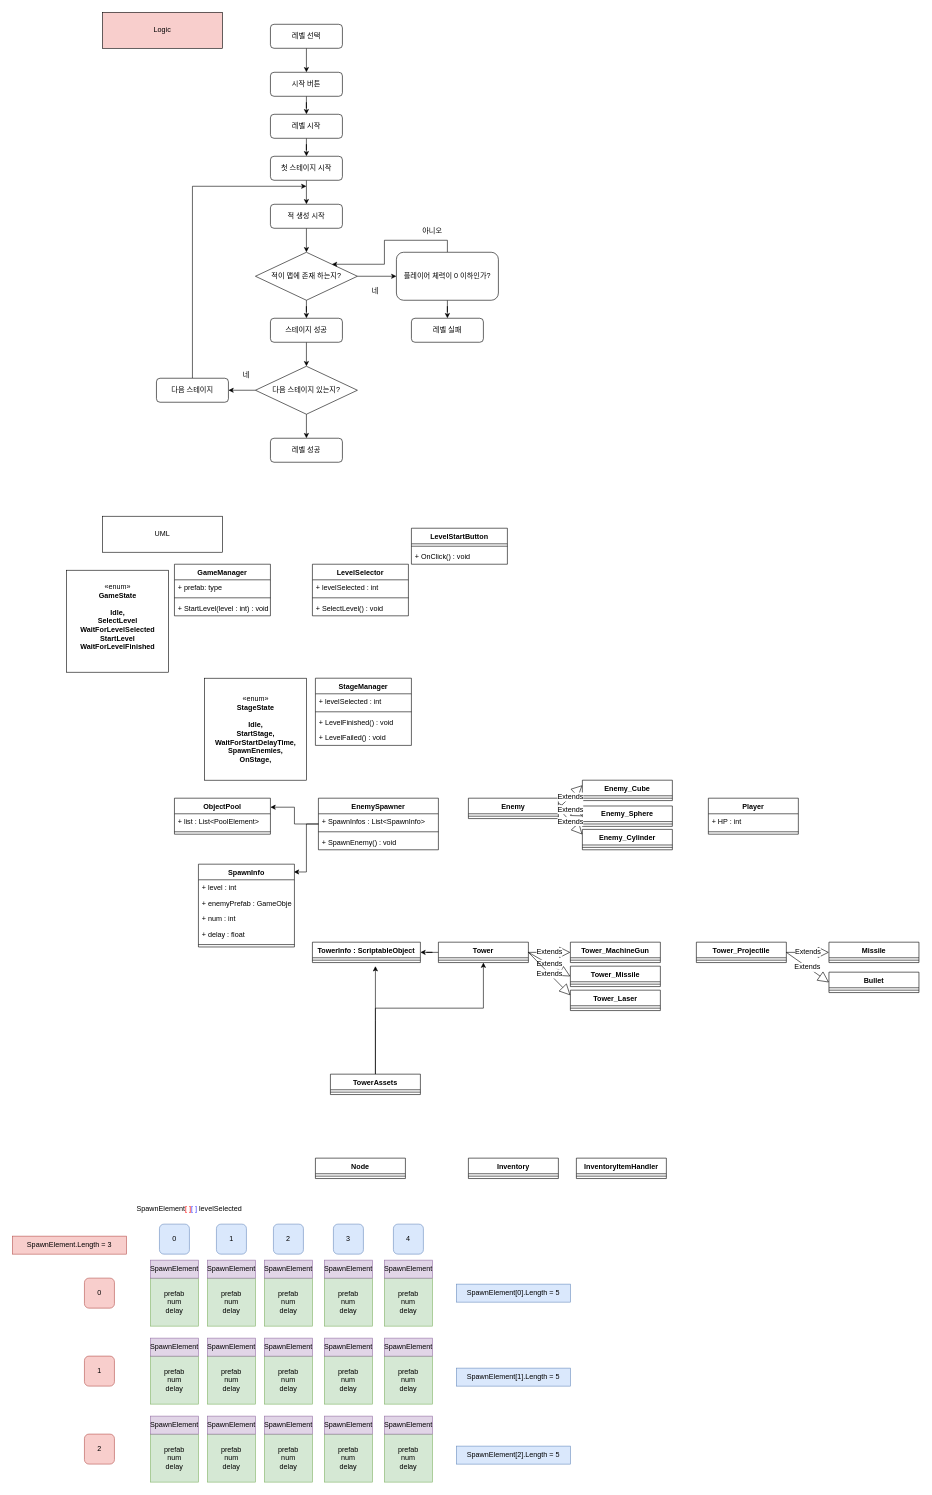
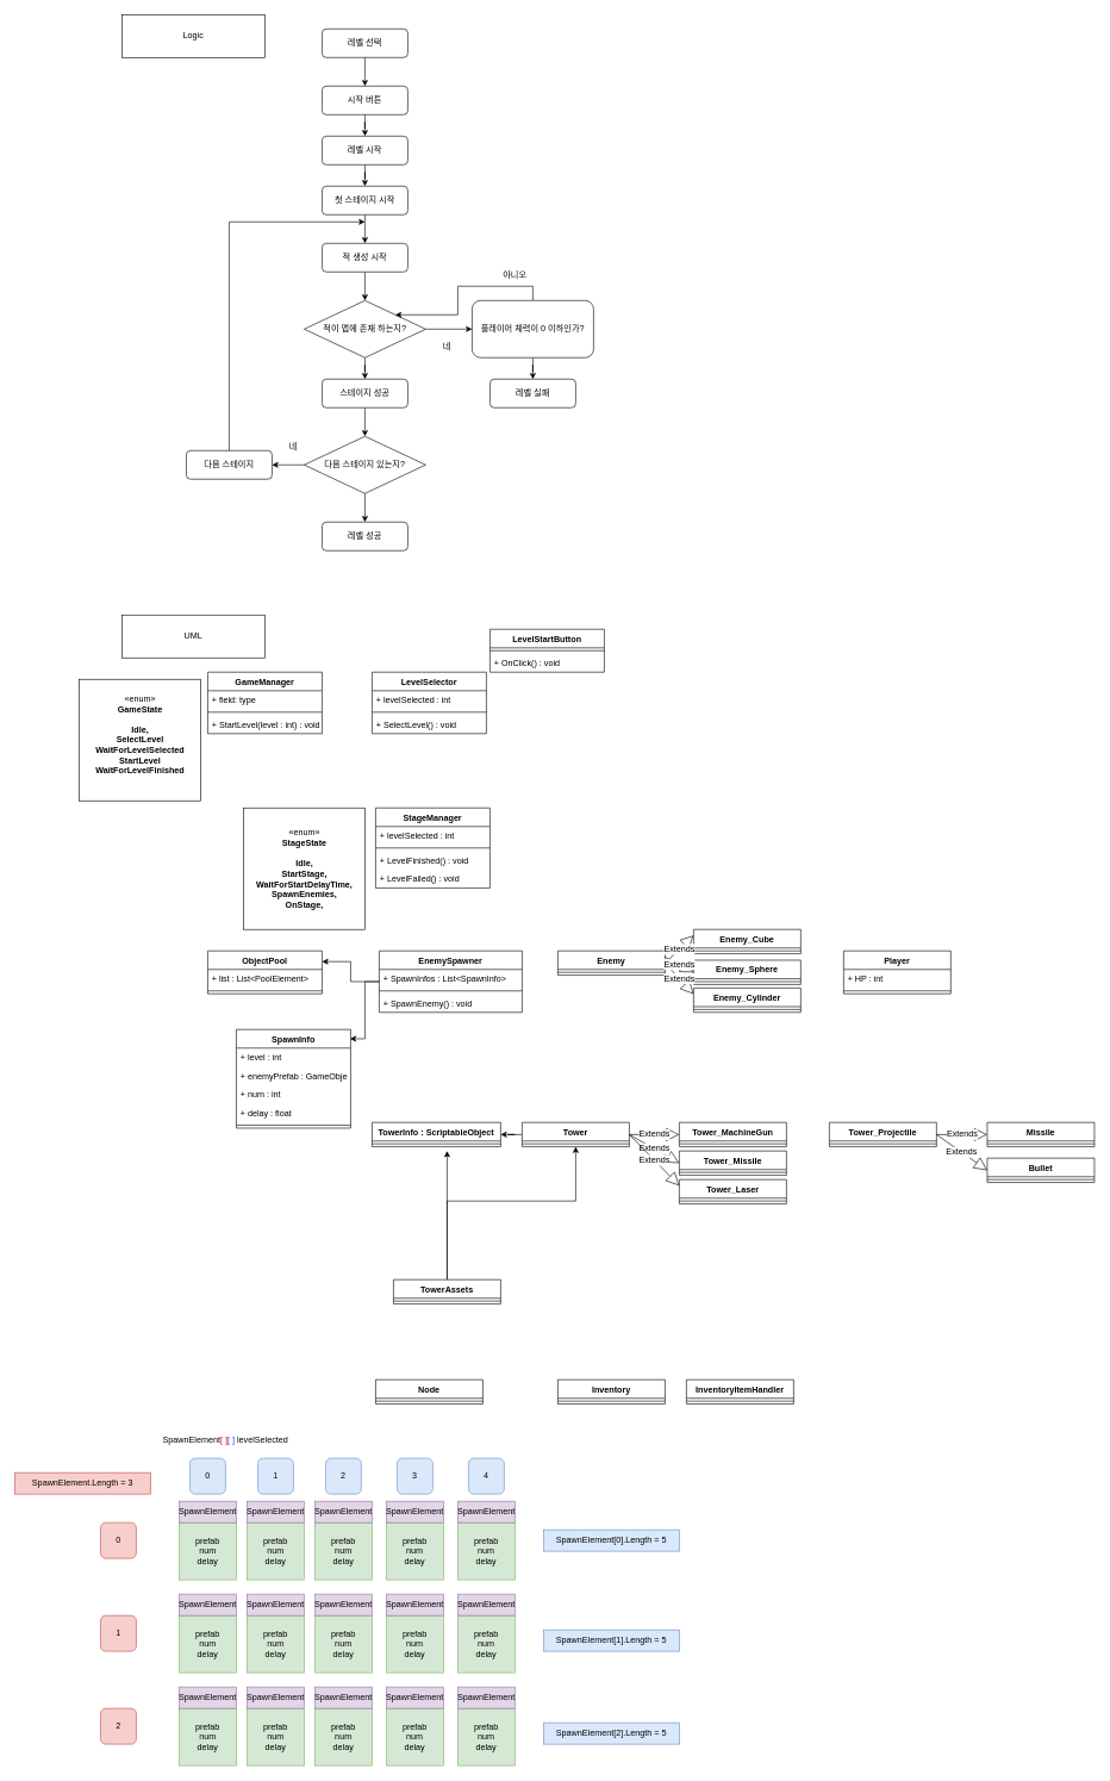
- <mxCell id="2" value="Logic" style="rounded=0;whiteSpace=wrap;html=1;fillColor=#f8cecc;" vertex="1" parent="1"><mxGeometry width="200" height="60" as="geometry" x="170" y="20" /></mxCell>
+ <mxCell id="2" value="Logic" style="rounded=0;whiteSpace=wrap;html=1;" vertex="1" parent="1"><mxGeometry width="200" height="60" as="geometry" x="170" y="20" /></mxCell>
- <mxCell id="31" value="+ prefab: type" style="text;strokeColor=none;fillColor=none;align=left;verticalAlign=top;spacingLeft=4;spacingRight=4;overflow=hidden;rotatable=0;points=[[0,0.5],[1,0.5]];portConstraint=eastwest;" vertex="1" parent="30"><mxGeometry y="26" width="160" height="26" as="geometry" /></mxCell>
+ <mxCell id="31" value="+ field: type" style="text;strokeColor=none;fillColor=none;align=left;verticalAlign=top;spacingLeft=4;spacingRight=4;overflow=hidden;rotatable=0;points=[[0,0.5],[1,0.5]];portConstraint=eastwest;" vertex="1" parent="30"><mxGeometry y="26" width="160" height="26" as="geometry" /></mxCell>
